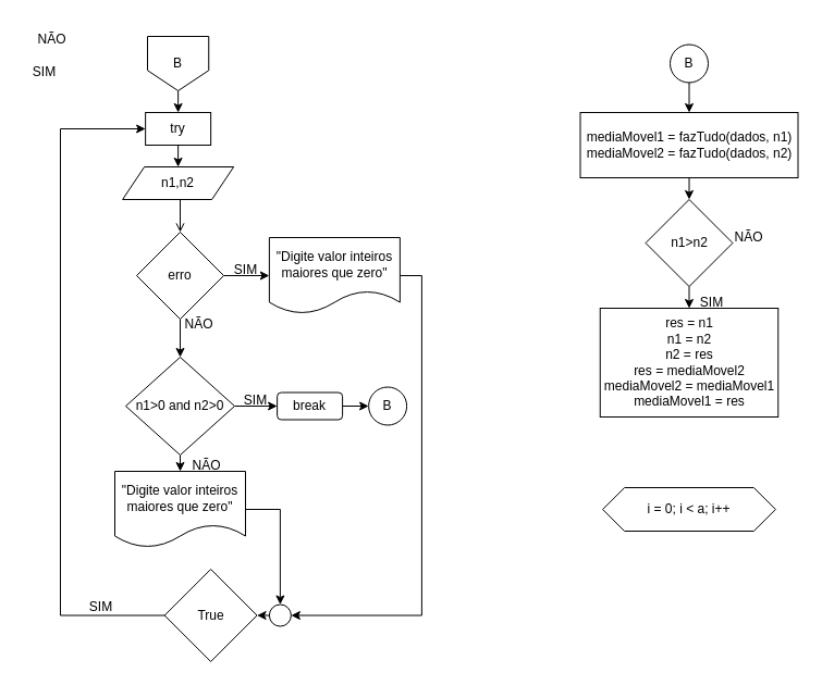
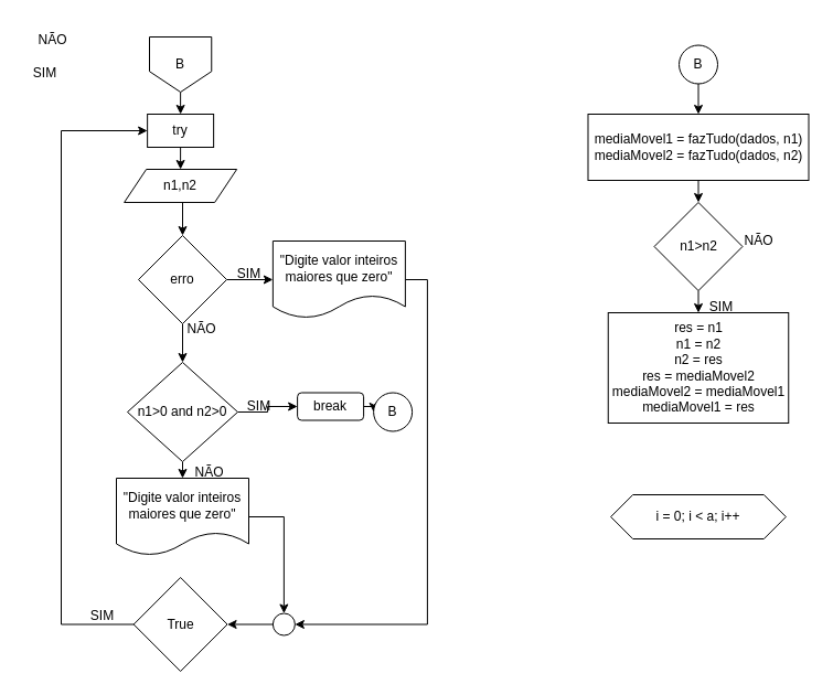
- <mxCell id="6" style="edgeStyle=orthogonalEdgeStyle;rounded=0;orthogonalLoop=1;jettySize=auto;html=1;exitX=0.5;exitY=1;exitDx=0;exitDy=0;entryX=0.5;entryY=0;entryDx=0;entryDy=0;endArrow=open;" edge="1" parent="1" source="7" target="21"><mxGeometry relative="1" as="geometry" /></mxCell>
+ <mxCell id="6" style="edgeStyle=orthogonalEdgeStyle;rounded=0;orthogonalLoop=1;jettySize=auto;html=1;exitX=0.5;exitY=1;exitDx=0;exitDy=0;entryX=0.5;entryY=0;entryDx=0;entryDy=0;" edge="1" parent="1" source="7" target="21"><mxGeometry relative="1" as="geometry" /></mxCell>
- <mxCell id="15" value="break" style="rounded=1;whiteSpace=wrap;html=1;" vertex="1" parent="1"><mxGeometry x="254.12" y="360.5" width="60" height="25" as="geometry" /></mxCell>
+ <mxCell id="15" value="break" style="rounded=1;whiteSpace=wrap;html=1;" vertex="1" parent="1"><mxGeometry x="269.12" y="355.5" width="60" height="25" as="geometry" /></mxCell>
- <mxCell id="25" value="True" style="rhombus;whiteSpace=wrap;html=1;" vertex="1" parent="1"><mxGeometry x="150.68" y="523" width="84.88" height="85" as="geometry" /></mxCell>
+ <mxCell id="25" value="True" style="rhombus;whiteSpace=wrap;html=1;" vertex="1" parent="1"><mxGeometry x="120.68" y="523" width="84.88" height="85" as="geometry" /></mxCell>
